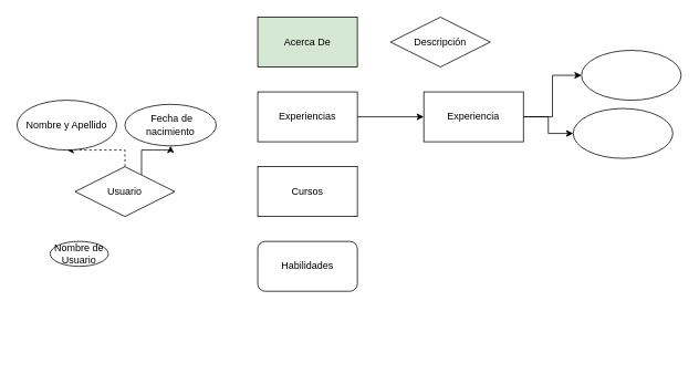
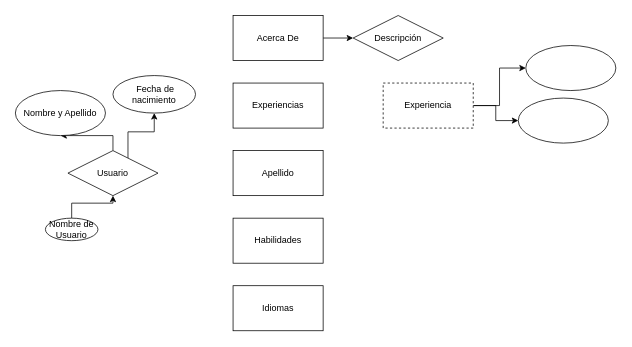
- <mxCell id="6" value="Acerca De" style="rounded=0;whiteSpace=wrap;html=1;fillColor=#d5e8d4;" vertex="1" parent="1"><mxGeometry x="310" y="20" width="120" height="60" as="geometry" /></mxCell>
+ <mxCell id="6" value="Acerca De" style="rounded=0;whiteSpace=wrap;html=1;" vertex="1" parent="1"><mxGeometry x="310" y="20" width="120" height="60" as="geometry" /></mxCell>
+ <mxCell id="5" value="" style="edgeStyle=orthogonalEdgeStyle;rounded=0;orthogonalLoop=1;jettySize=auto;html=1;" edge="1" parent="1" source="6" target="14"><mxGeometry relative="1" as="geometry" /></mxCell>
- <mxCell id="7" value="" style="edgeStyle=orthogonalEdgeStyle;rounded=0;orthogonalLoop=1;jettySize=auto;html=1;entryX=0;entryY=0.5;entryDx=0;entryDy=0;" edge="1" parent="1" source="8" target="19"><mxGeometry relative="1" as="geometry" /></mxCell>
- <mxCell id="19" value="Experiencia" style="whiteSpace=wrap;html=1;rounded=0;" vertex="1" parent="1"><mxGeometry x="510" y="110" width="120" height="60" as="geometry" /></mxCell>
+ <mxCell id="19" value="Experiencia" style="whiteSpace=wrap;html=1;rounded=0;dashed=1;" vertex="1" parent="1"><mxGeometry x="510" y="110" width="120" height="60" as="geometry" /></mxCell>
- <mxCell id="16" value="&amp;nbsp;Fecha de nacimiento" style="ellipse;whiteSpace=wrap;html=1;" vertex="1" parent="1"><mxGeometry x="150" y="125" width="110" height="50" as="geometry" /></mxCell>
+ <mxCell id="16" value="&amp;nbsp;Fecha de nacimiento" style="ellipse;whiteSpace=wrap;html=1;" vertex="1" parent="1"><mxGeometry x="150" y="100" width="110" height="50" as="geometry" /></mxCell>
- <mxCell id="2" value="" style="edgeStyle=orthogonalEdgeStyle;rounded=0;orthogonalLoop=1;jettySize=auto;html=1;dashed=1;" edge="1" parent="1" source="4" target="15"><mxGeometry relative="1" as="geometry" /></mxCell>
+ <mxCell id="2" value="" style="edgeStyle=orthogonalEdgeStyle;rounded=0;orthogonalLoop=1;jettySize=auto;html=1;" edge="1" parent="1" source="4" target="15"><mxGeometry relative="1" as="geometry" /></mxCell>
- <mxCell id="9" value="Cursos" style="rounded=0;whiteSpace=wrap;html=1;" vertex="1" parent="1"><mxGeometry x="310" y="200" width="120" height="60" as="geometry" /></mxCell>
+ <mxCell id="9" value="Apellido" style="rounded=0;whiteSpace=wrap;html=1;" vertex="1" parent="1"><mxGeometry x="310" y="200" width="120" height="60" as="geometry" /></mxCell>
+ <mxCell id="12" value="" style="edgeStyle=orthogonalEdgeStyle;rounded=0;orthogonalLoop=1;jettySize=auto;html=1;" edge="1" parent="1" source="13" target="4"><mxGeometry relative="1" as="geometry" /></mxCell>
- <mxCell id="10" value="Habilidades" style="whiteSpace=wrap;html=1;rounded=1;" vertex="1" parent="1"><mxGeometry x="310" y="290" width="120" height="60" as="geometry" /></mxCell>
+ <mxCell id="10" value="Habilidades" style="rounded=0;whiteSpace=wrap;html=1;" vertex="1" parent="1"><mxGeometry x="310" y="290" width="120" height="60" as="geometry" /></mxCell>
+ <mxCell id="11" value="Idiomas" style="rounded=0;whiteSpace=wrap;html=1;" vertex="1" parent="1"><mxGeometry x="310" y="380" width="120" height="60" as="geometry" /></mxCell>
